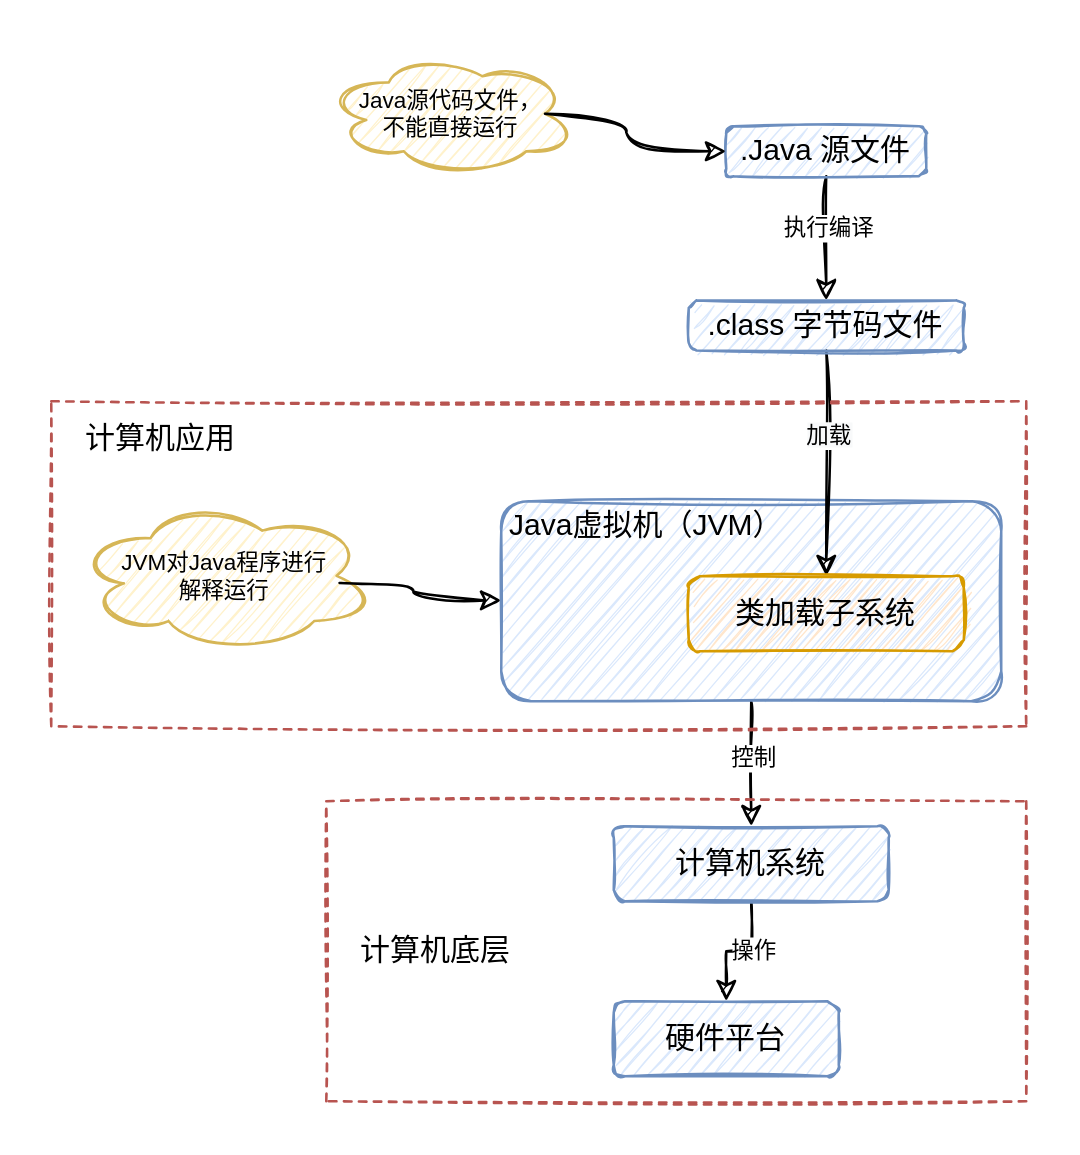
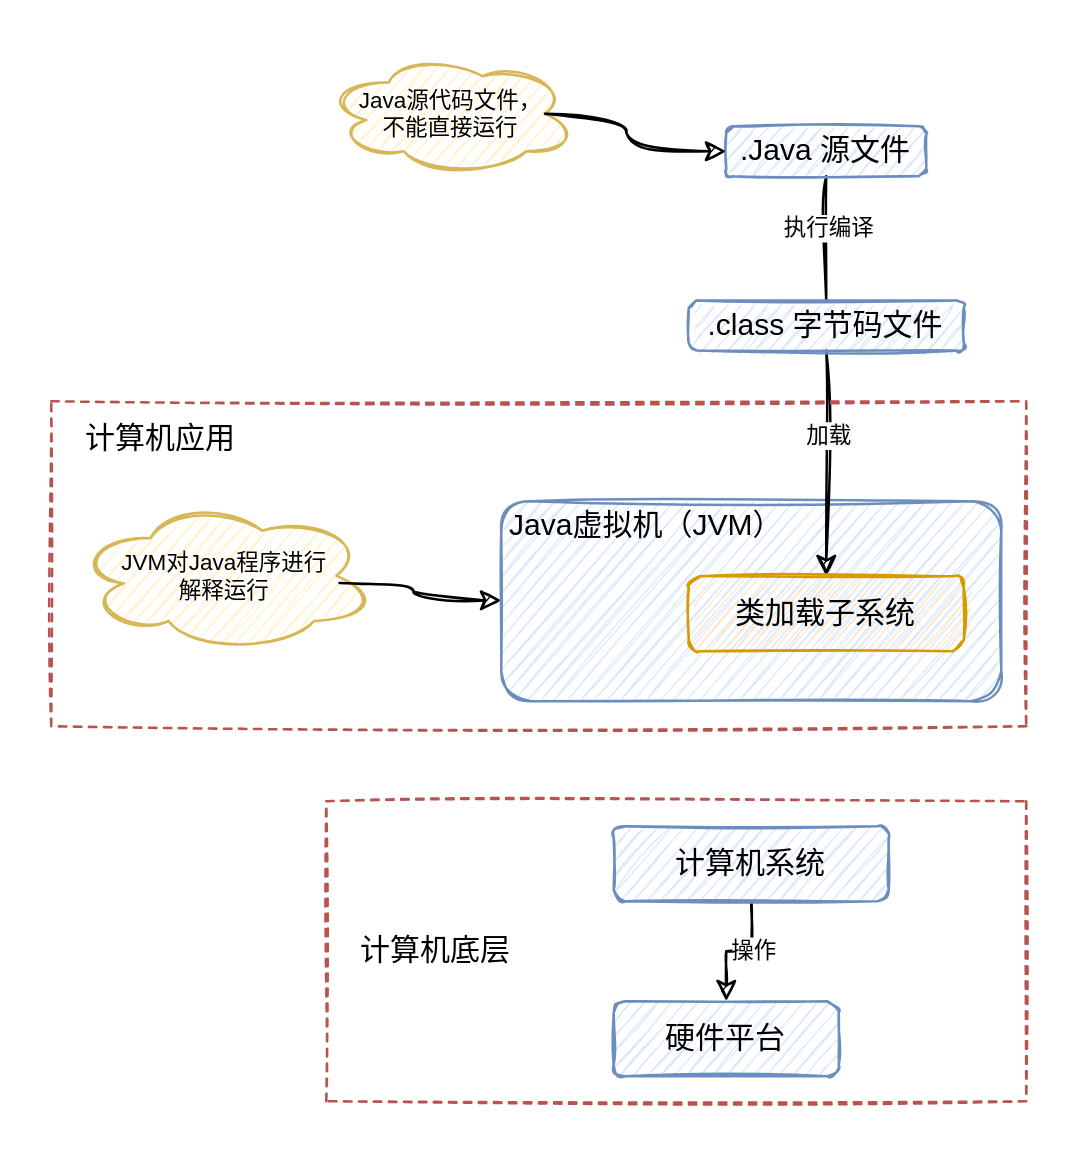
- <mxCell id="5" value="" style="edgeStyle=orthogonalEdgeStyle;rounded=0;sketch=1;orthogonalLoop=1;jettySize=auto;html=1;fontSize=9;fontColor=default;" edge="1" parent="1" source="7" target="12"><mxGeometry relative="1" as="geometry" /></mxCell>
+ <mxCell id="5" value="" style="edgeStyle=orthogonalEdgeStyle;rounded=0;sketch=1;orthogonalLoop=1;jettySize=auto;html=1;fontSize=9;fontColor=default;endArrow=none;" edge="1" parent="1" source="7" target="12"><mxGeometry relative="1" as="geometry" /></mxCell>
- <mxCell id="2" value="" style="edgeStyle=orthogonalEdgeStyle;rounded=0;sketch=1;orthogonalLoop=1;jettySize=auto;html=1;fontSize=9;fontColor=default;" edge="1" parent="1" source="4" target="16"><mxGeometry relative="1" as="geometry" /></mxCell>
- <mxCell id="3" value="控制" style="edgeLabel;html=1;align=center;verticalAlign=middle;resizable=0;points=[];fontSize=9;fontColor=default;" vertex="1" connectable="0" parent="2"><mxGeometry x="-0.314" relative="1" as="geometry"><mxPoint y="5" as="offset" /></mxGeometry></mxCell>
